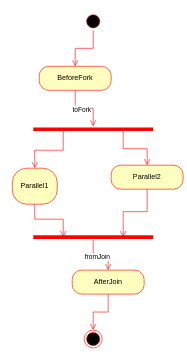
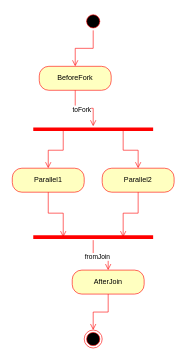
- <mxCell id="10" value="Parallel2" style="rounded=1;whiteSpace=wrap;html=1;arcSize=40;fontColor=#000000;fillColor=#ffffc0;strokeColor=#ff0000;" parent="1" vertex="1"><mxGeometry x="185" y="275" width="120" height="40" as="geometry" /></mxCell>
+ <mxCell id="10" value="Parallel2" style="rounded=1;whiteSpace=wrap;html=1;arcSize=40;fontColor=#000000;fillColor=#ffffc0;strokeColor=#ff0000;" parent="1" vertex="1"><mxGeometry x="170" y="280" width="120" height="40" as="geometry" /></mxCell>
- <mxCell id="9" value="Parallel1" style="rounded=1;whiteSpace=wrap;html=1;arcSize=40;fontColor=#000000;fillColor=#ffffc0;strokeColor=#ff0000;" parent="1" vertex="1"><mxGeometry x="20" y="280" width="75" height="60" as="geometry" /></mxCell>
+ <mxCell id="9" value="Parallel1" style="rounded=1;whiteSpace=wrap;html=1;arcSize=40;fontColor=#000000;fillColor=#ffffc0;strokeColor=#ff0000;" parent="1" vertex="1"><mxGeometry x="20" y="280" width="120" height="40" as="geometry" /></mxCell>
